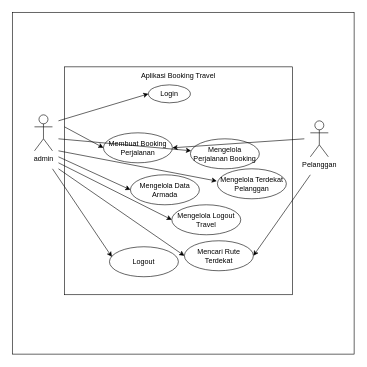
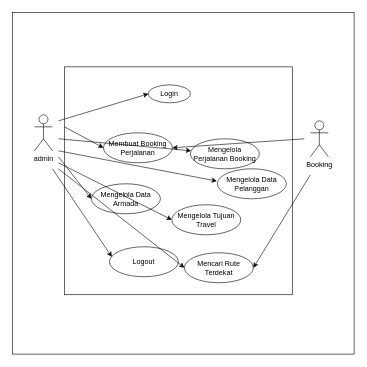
- <mxCell id="6" value="Aplikasi Booking Travel" style="text;html=1;align=center;verticalAlign=middle;whiteSpace=wrap;rounded=0;" parent="1" vertex="1"><mxGeometry x="232" y="111" width="130" height="30" as="geometry" /></mxCell>
- <mxCell id="4" value="Pelanggan" style="shape=umlActor;verticalLabelPosition=bottom;verticalAlign=top;html=1;outlineConnect=0;" parent="1" vertex="1"><mxGeometry x="517" y="201" width="30" height="60" as="geometry" /></mxCell>
+ <mxCell id="4" value="Booking" style="shape=umlActor;verticalLabelPosition=bottom;verticalAlign=top;html=1;outlineConnect=0;" parent="1" vertex="1"><mxGeometry x="517" y="201" width="30" height="60" as="geometry" /></mxCell>
- <mxCell id="10" value="Mengelola Terdekat Pelanggan" style="ellipse;whiteSpace=wrap;html=1;" parent="1" vertex="1"><mxGeometry x="362" y="281" width="115" height="50" as="geometry" /></mxCell>
+ <mxCell id="10" value="Mengelola Data Pelanggan" style="ellipse;whiteSpace=wrap;html=1;" parent="1" vertex="1"><mxGeometry x="362" y="281" width="115" height="50" as="geometry" /></mxCell>
- <mxCell id="11" value="Mengelola Data Armada" style="ellipse;whiteSpace=wrap;html=1;" parent="1" vertex="1"><mxGeometry x="217" y="291" width="115" height="50" as="geometry" /></mxCell>
+ <mxCell id="11" value="Mengelola Data Armada" style="ellipse;whiteSpace=wrap;html=1;" parent="1" vertex="1"><mxGeometry x="152" y="306" width="115" height="50" as="geometry" /></mxCell>
- <mxCell id="20" value="Mengelola Logout Travel" style="ellipse;whiteSpace=wrap;html=1;" vertex="1" parent="1"><mxGeometry x="286" y="341" width="115" height="50" as="geometry" /></mxCell>
+ <mxCell id="20" value="Mengelola Tujuan Travel" style="ellipse;whiteSpace=wrap;html=1;" vertex="1" parent="1"><mxGeometry x="286" y="341" width="115" height="50" as="geometry" /></mxCell>
- <mxCell id="21" value="Mencari Rute Terdekat" style="ellipse;whiteSpace=wrap;html=1;" vertex="1" parent="1"><mxGeometry x="307" y="401" width="115" height="50" as="geometry" /></mxCell>
+ <mxCell id="21" value="Mencari Rute Terdekat" style="ellipse;whiteSpace=wrap;html=1;" vertex="1" parent="1"><mxGeometry x="307" y="421" width="115" height="50" as="geometry" /></mxCell>
